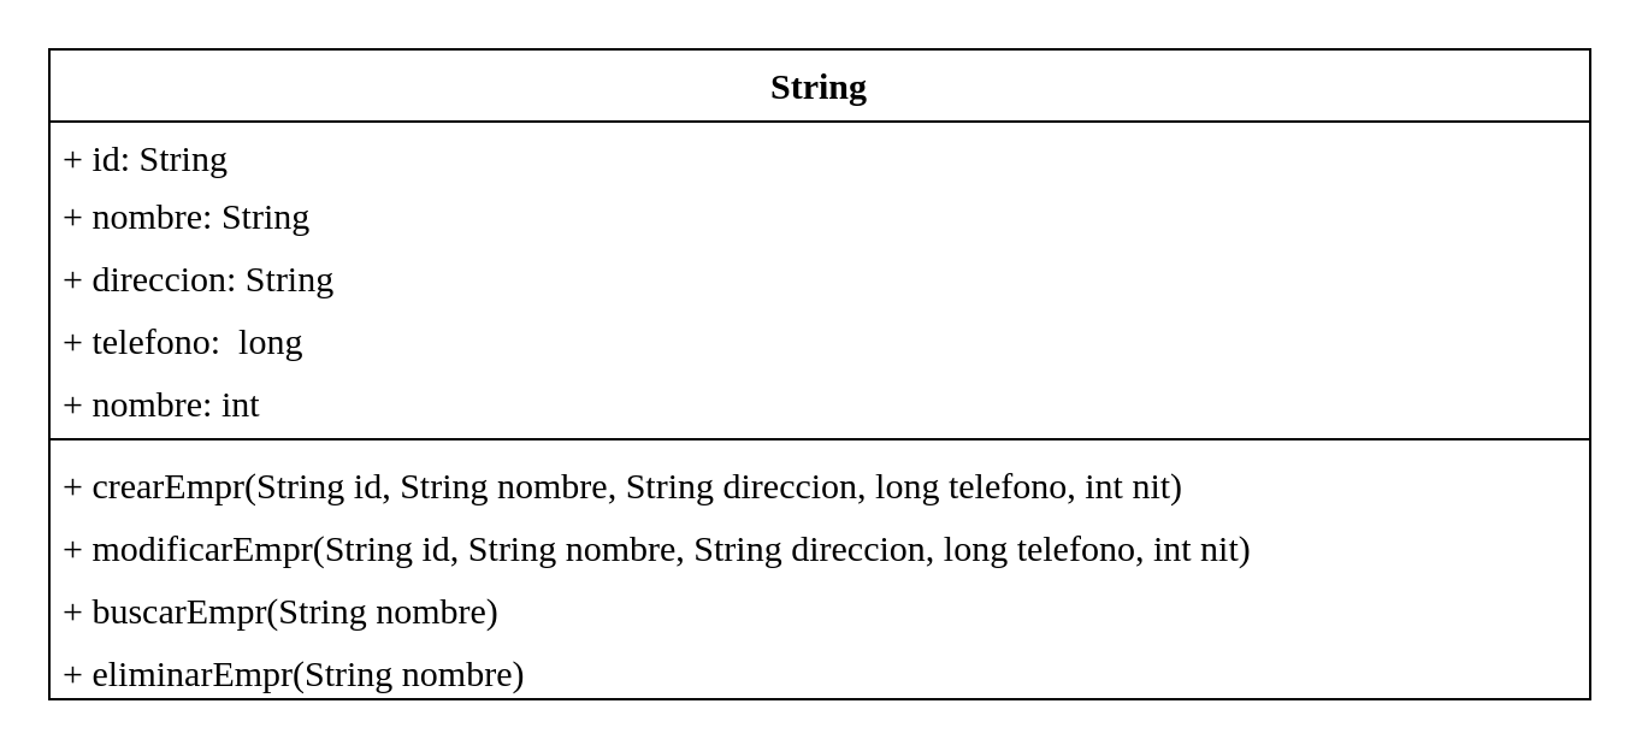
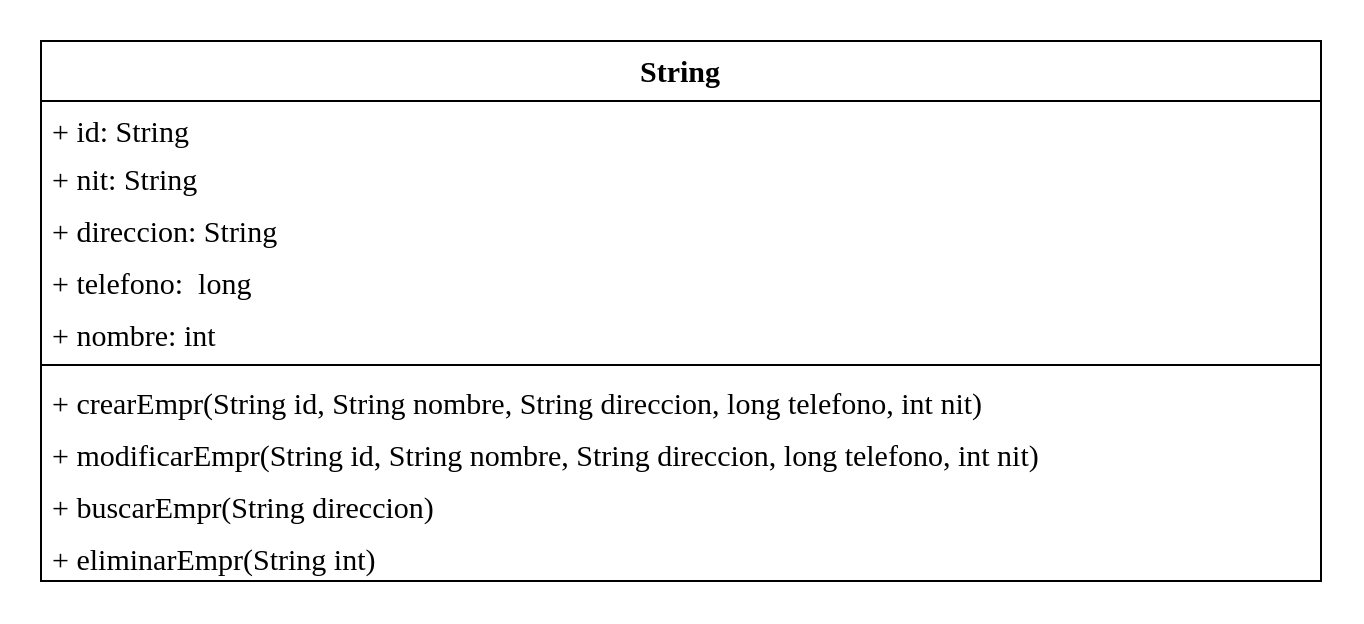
- <mxCell id="4" value="+ nombre: String" style="text;strokeColor=none;fillColor=none;align=left;verticalAlign=top;spacingLeft=4;spacingRight=4;overflow=hidden;rotatable=0;points=[[0,0.5],[1,0.5]];portConstraint=eastwest;fillStyle=solid;fontFamily=Poppins;fontSource=https%3A%2F%2Ffonts.googleapis.com%2Fcss%3Ffamily%3DPoppins;fontSize=15;" parent="2" vertex="1"><mxGeometry y="54" width="640" height="26" as="geometry" /></mxCell>
+ <mxCell id="4" value="+ nit: String" style="text;strokeColor=none;fillColor=none;align=left;verticalAlign=top;spacingLeft=4;spacingRight=4;overflow=hidden;rotatable=0;points=[[0,0.5],[1,0.5]];portConstraint=eastwest;fillStyle=solid;fontFamily=Poppins;fontSource=https%3A%2F%2Ffonts.googleapis.com%2Fcss%3Ffamily%3DPoppins;fontSize=15;" parent="2" vertex="1"><mxGeometry y="54" width="640" height="26" as="geometry" /></mxCell>
- <mxCell id="11" value="+ buscarEmpr(String nombre)" style="text;strokeColor=none;fillColor=none;align=left;verticalAlign=top;spacingLeft=4;spacingRight=4;overflow=hidden;rotatable=0;points=[[0,0.5],[1,0.5]];portConstraint=eastwest;fillStyle=solid;fontFamily=Poppins;fontSource=https%3A%2F%2Ffonts.googleapis.com%2Fcss%3Ffamily%3DPoppins;fontSize=15;" parent="2" vertex="1"><mxGeometry y="218" width="640" height="26" as="geometry" /></mxCell>
+ <mxCell id="11" value="+ buscarEmpr(String direccion)" style="text;strokeColor=none;fillColor=none;align=left;verticalAlign=top;spacingLeft=4;spacingRight=4;overflow=hidden;rotatable=0;points=[[0,0.5],[1,0.5]];portConstraint=eastwest;fillStyle=solid;fontFamily=Poppins;fontSource=https%3A%2F%2Ffonts.googleapis.com%2Fcss%3Ffamily%3DPoppins;fontSize=15;" parent="2" vertex="1"><mxGeometry y="218" width="640" height="26" as="geometry" /></mxCell>
- <mxCell id="12" value="+ eliminarEmpr(String nombre)" style="text;strokeColor=none;fillColor=none;align=left;verticalAlign=top;spacingLeft=4;spacingRight=4;overflow=hidden;rotatable=0;points=[[0,0.5],[1,0.5]];portConstraint=eastwest;fillStyle=solid;fontFamily=Poppins;fontSource=https%3A%2F%2Ffonts.googleapis.com%2Fcss%3Ffamily%3DPoppins;fontSize=15;" vertex="1" parent="2"><mxGeometry y="244" width="640" height="26" as="geometry" /></mxCell>
+ <mxCell id="12" value="+ eliminarEmpr(String int)" style="text;strokeColor=none;fillColor=none;align=left;verticalAlign=top;spacingLeft=4;spacingRight=4;overflow=hidden;rotatable=0;points=[[0,0.5],[1,0.5]];portConstraint=eastwest;fillStyle=solid;fontFamily=Poppins;fontSource=https%3A%2F%2Ffonts.googleapis.com%2Fcss%3Ffamily%3DPoppins;fontSize=15;" vertex="1" parent="2"><mxGeometry y="244" width="640" height="26" as="geometry" /></mxCell>
